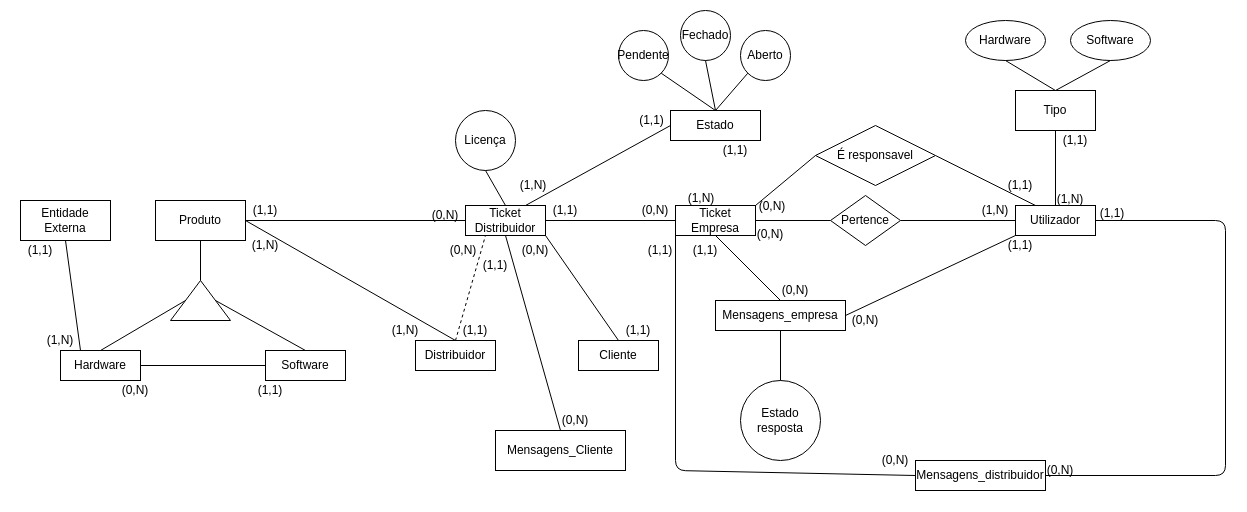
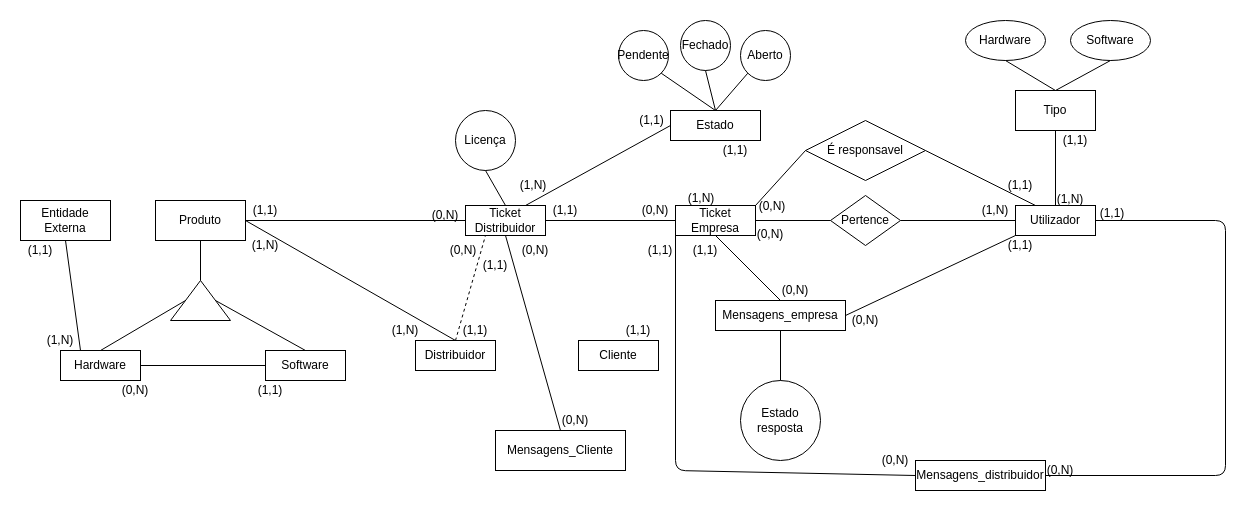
- <mxCell id="66" value="Fechado" style="ellipse;whiteSpace=wrap;html=1;aspect=fixed;" parent="1" vertex="1"><mxGeometry x="680" y="10" width="50" height="50" as="geometry" /></mxCell>
+ <mxCell id="66" value="Fechado" style="ellipse;whiteSpace=wrap;html=1;aspect=fixed;" parent="1" vertex="1"><mxGeometry x="680" y="20" width="50" height="50" as="geometry" /></mxCell>
- <mxCell id="52" value="É responsavel" style="rhombus;whiteSpace=wrap;html=1;" parent="1" vertex="1"><mxGeometry x="815" y="125" width="120" height="60" as="geometry" /></mxCell>
+ <mxCell id="52" value="É responsavel" style="rhombus;whiteSpace=wrap;html=1;" parent="1" vertex="1"><mxGeometry x="805" y="120" width="120" height="60" as="geometry" /></mxCell>
- <mxCell id="11" value="" style="endArrow=none;html=1;entryX=1;entryY=1;entryDx=0;entryDy=0;exitX=0.5;exitY=0;exitDx=0;exitDy=0;" parent="1" source="8" target="5" edge="1"><mxGeometry width="50" height="50" relative="1" as="geometry"><mxPoint x="425" y="570" as="sourcePoint" /><mxPoint x="475" y="520" as="targetPoint" /></mxGeometry></mxCell>
